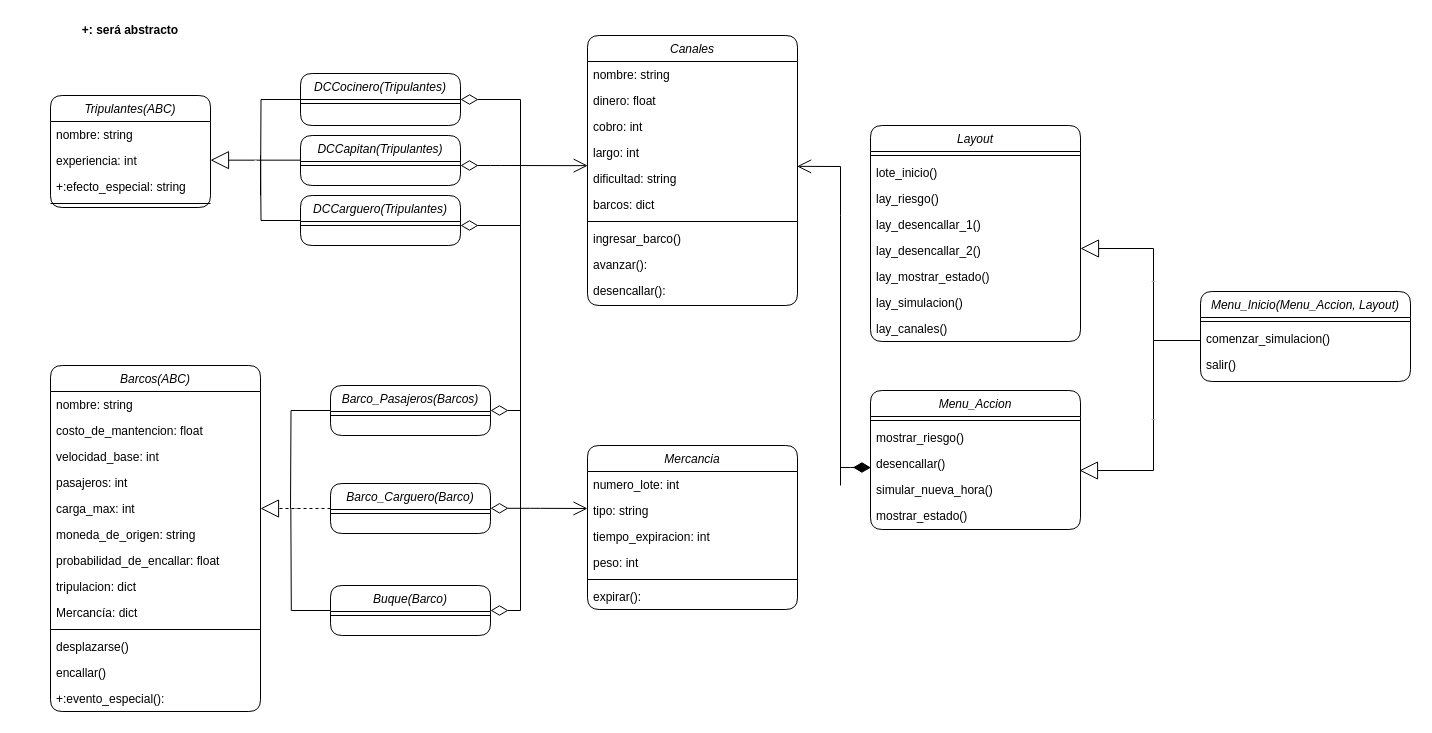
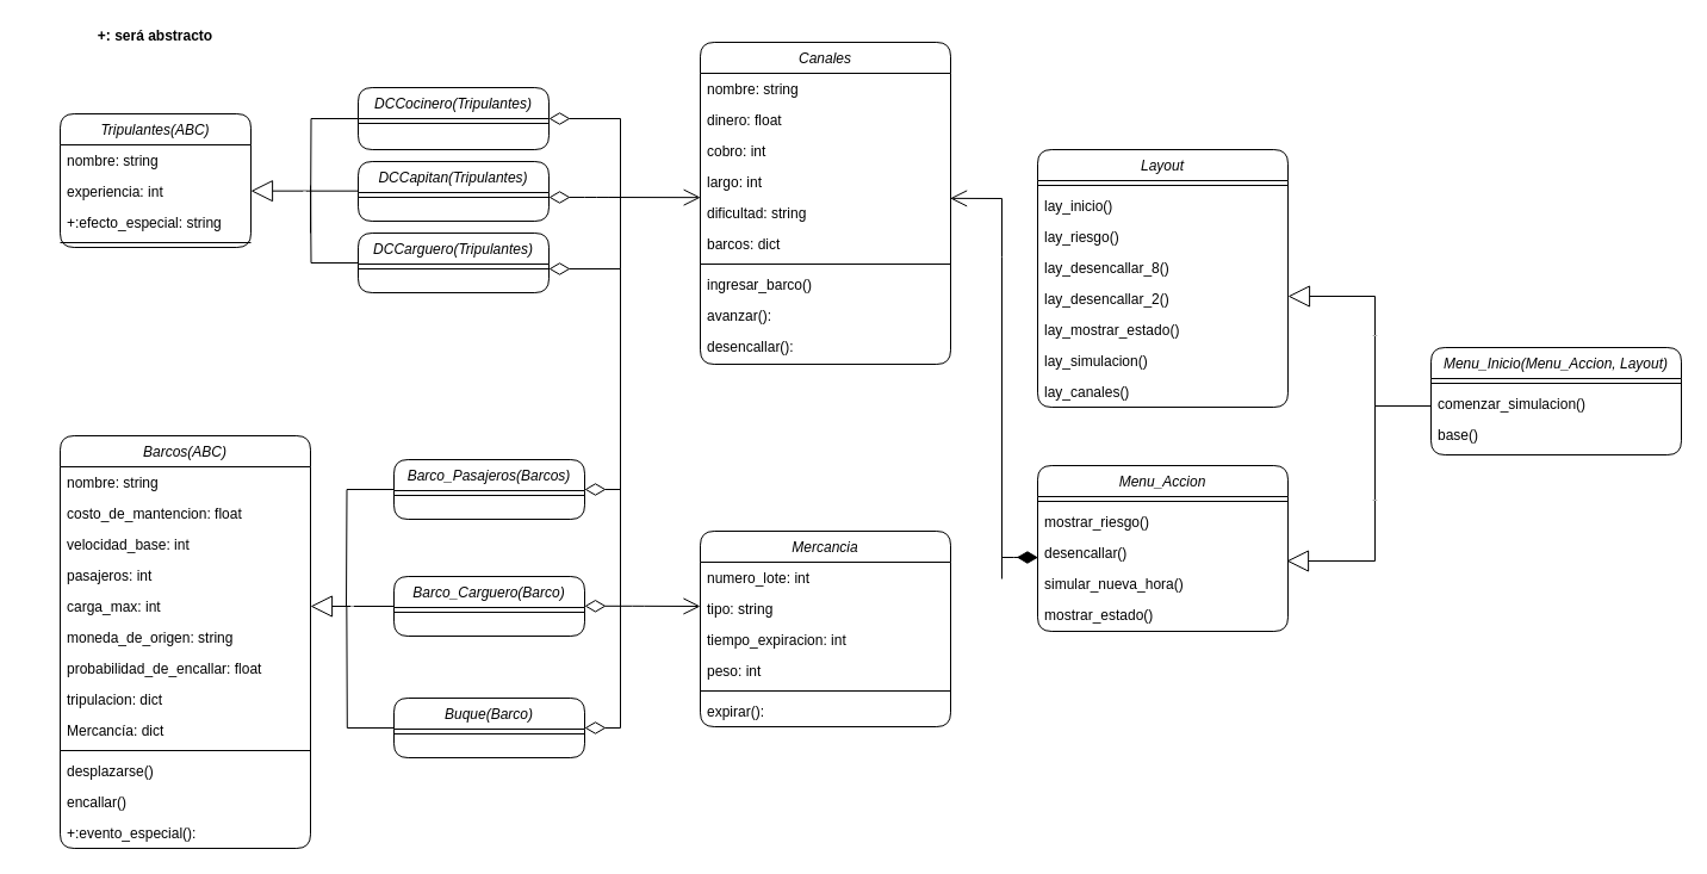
- <mxCell id="68" value="lote_inicio()" style="text;align=left;verticalAlign=top;spacingLeft=4;spacingRight=4;overflow=hidden;rotatable=0;points=[[0,0.5],[1,0.5]];portConstraint=eastwest;rounded=1;" vertex="1" parent="66"><mxGeometry y="34" width="210" height="26" as="geometry" /></mxCell>
+ <mxCell id="68" value="lay_inicio()" style="text;align=left;verticalAlign=top;spacingLeft=4;spacingRight=4;overflow=hidden;rotatable=0;points=[[0,0.5],[1,0.5]];portConstraint=eastwest;rounded=1;" vertex="1" parent="66"><mxGeometry y="34" width="210" height="26" as="geometry" /></mxCell>
- <mxCell id="70" value="lay_desencallar_1()" style="text;align=left;verticalAlign=top;spacingLeft=4;spacingRight=4;overflow=hidden;rotatable=0;points=[[0,0.5],[1,0.5]];portConstraint=eastwest;rounded=1;" vertex="1" parent="66"><mxGeometry y="86" width="210" height="26" as="geometry" /></mxCell>
+ <mxCell id="70" value="lay_desencallar_8()" style="text;align=left;verticalAlign=top;spacingLeft=4;spacingRight=4;overflow=hidden;rotatable=0;points=[[0,0.5],[1,0.5]];portConstraint=eastwest;rounded=1;" vertex="1" parent="66"><mxGeometry y="86" width="210" height="26" as="geometry" /></mxCell>
- <mxCell id="65" value="salir()" style="text;align=left;verticalAlign=top;spacingLeft=4;spacingRight=4;overflow=hidden;rotatable=0;points=[[0,0.5],[1,0.5]];portConstraint=eastwest;rounded=1;" vertex="1" parent="62"><mxGeometry y="60" width="210" height="26" as="geometry" /></mxCell>
+ <mxCell id="65" value="base()" style="text;align=left;verticalAlign=top;spacingLeft=4;spacingRight=4;overflow=hidden;rotatable=0;points=[[0,0.5],[1,0.5]];portConstraint=eastwest;rounded=1;" vertex="1" parent="62"><mxGeometry y="60" width="210" height="26" as="geometry" /></mxCell>
- <mxCell id="60" value="Extends" style="endArrow=block;endSize=16;endFill=0;html=1;fontSize=1;fontStyle=1;exitX=0;exitY=0.5;exitDx=0;exitDy=0;entryX=1;entryY=0.5;entryDx=0;entryDy=0;dashed=1;" parent="1" edge="1" target="7" source="54"><mxGeometry width="160" relative="1" as="geometry"><mxPoint x="235" y="507.5" as="sourcePoint" /><mxPoint x="260" y="575" as="targetPoint" /></mxGeometry></mxCell>
+ <mxCell id="60" value="Extends" style="endArrow=block;endSize=16;endFill=0;html=1;fontSize=1;fontStyle=1;exitX=0;exitY=0.5;exitDx=0;exitDy=0;entryX=1;entryY=0.5;entryDx=0;entryDy=0;" parent="1" edge="1" target="7" source="54"><mxGeometry width="160" relative="1" as="geometry"><mxPoint x="235" y="507.5" as="sourcePoint" /><mxPoint x="260" y="575" as="targetPoint" /></mxGeometry></mxCell>
